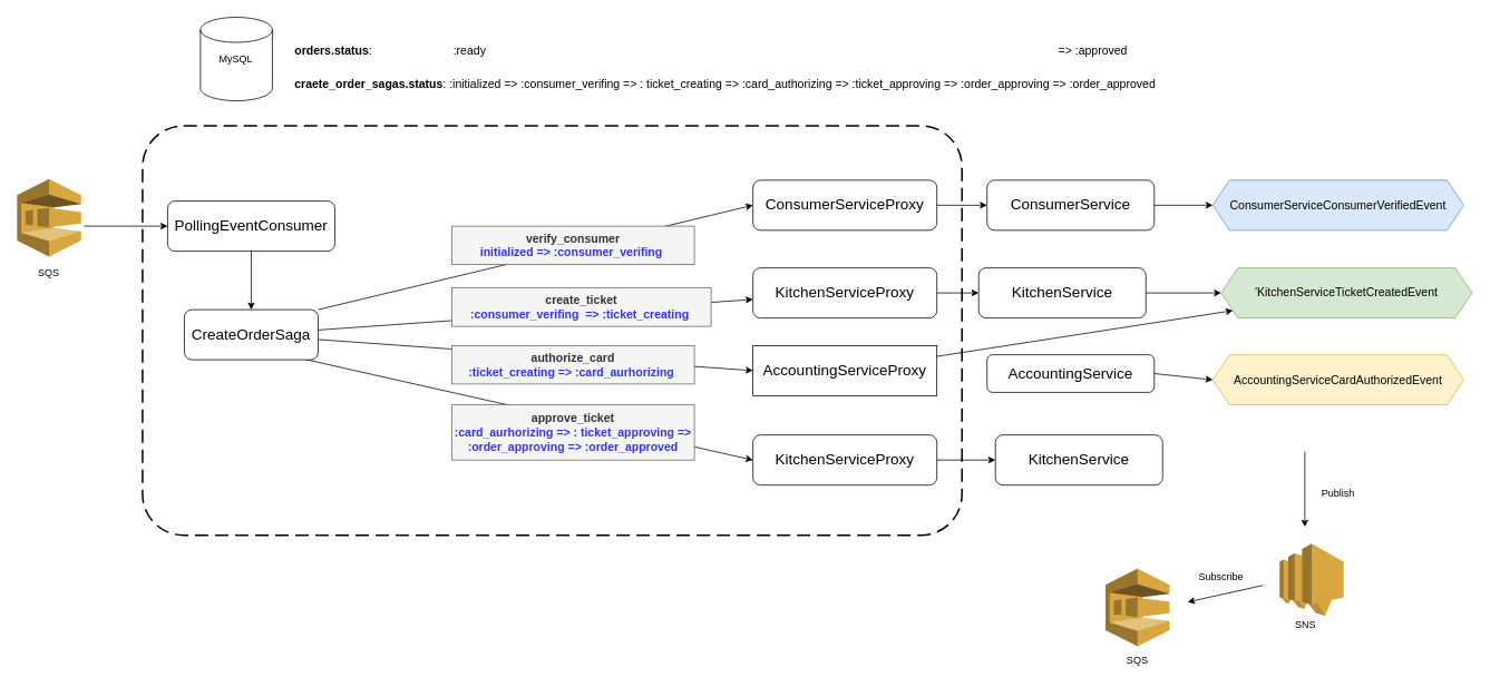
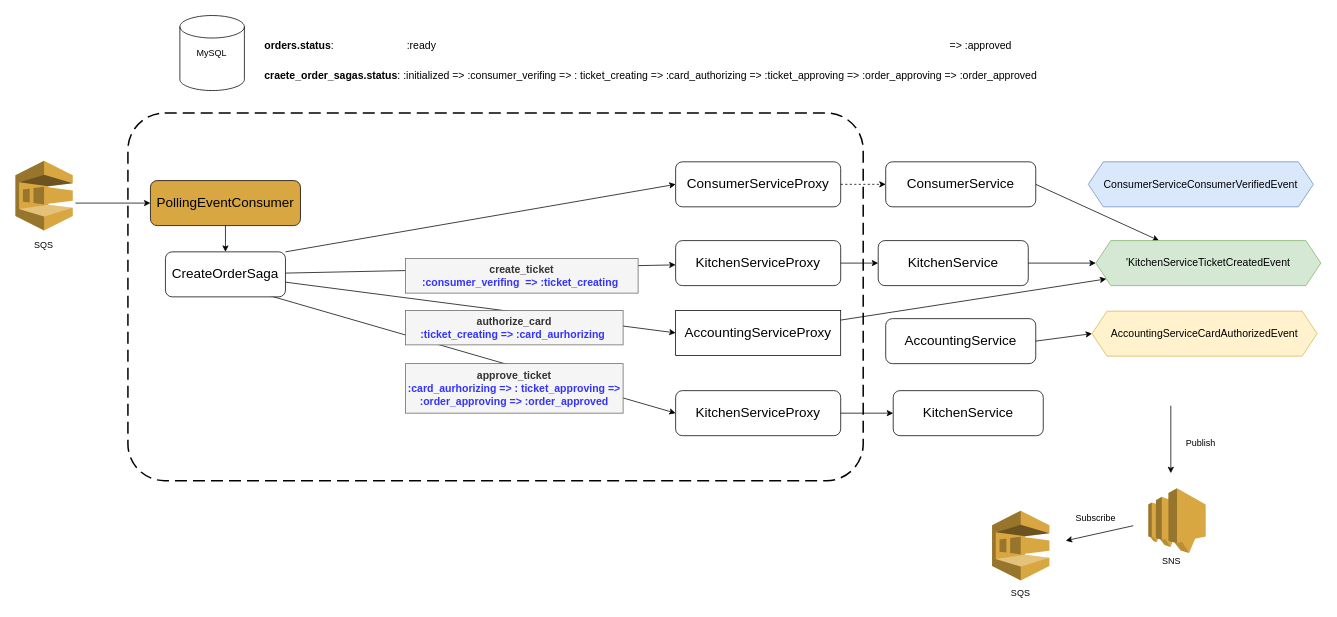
- <mxCell id="9" value="" style="endArrow=classic;html=1;exitX=1;exitY=0.5;exitDx=0;exitDy=0;entryX=0;entryY=0.5;entryDx=0;entryDy=0;" parent="1" source="5" target="8" edge="1"><mxGeometry width="50" height="50" relative="1" as="geometry"><mxPoint x="550" y="110" as="sourcePoint" /><mxPoint x="690" y="-10" as="targetPoint" /></mxGeometry></mxCell>
+ <mxCell id="9" value="" style="endArrow=classic;html=1;exitX=1;exitY=0.5;exitDx=0;exitDy=0;entryX=0;entryY=0.5;entryDx=0;entryDy=0;dashed=1;" parent="1" source="5" target="8" edge="1"><mxGeometry width="50" height="50" relative="1" as="geometry"><mxPoint x="550" y="110" as="sourcePoint" /><mxPoint x="690" y="-10" as="targetPoint" /></mxGeometry></mxCell>
- <mxCell id="16" value="" style="endArrow=classic;html=1;exitX=1;exitY=0.5;exitDx=0;exitDy=0;entryX=0;entryY=0.5;entryDx=0;entryDy=0;" edge="1" parent="1" source="8" target="15"><mxGeometry width="50" height="50" relative="1" as="geometry"><mxPoint x="1030" y="170" as="sourcePoint" /><mxPoint x="1080" y="120" as="targetPoint" /></mxGeometry></mxCell>
+ <mxCell id="16" value="" style="endArrow=classic;html=1;exitX=1;exitY=0.5;exitDx=0;exitDy=0;" edge="1" parent="1" source="8" target="22"><mxGeometry width="50" height="50" relative="1" as="geometry"><mxPoint x="1030" y="170" as="sourcePoint" /><mxPoint x="1080" y="120" as="targetPoint" /></mxGeometry></mxCell>
- <mxCell id="41" value="&lt;span style=&quot;font-size: 18px&quot;&gt;PollingEventConsumer&lt;/span&gt;" style="rounded=1;whiteSpace=wrap;html=1;" vertex="1" parent="1"><mxGeometry x="200" y="240" width="200" height="60" as="geometry" /></mxCell>
+ <mxCell id="41" value="&lt;span style=&quot;font-size: 18px&quot;&gt;PollingEventConsumer&lt;/span&gt;" style="rounded=1;whiteSpace=wrap;html=1;fillColor=#d9a741;" vertex="1" parent="1"><mxGeometry x="200" y="240" width="200" height="60" as="geometry" /></mxCell>
- <mxCell id="7" value="&lt;font&gt;&lt;b style=&quot;font-size: 14px&quot;&gt;verify_consumer&lt;/b&gt;&lt;br&gt;&lt;font color=&quot;#3333ff&quot;&gt;&lt;span style=&quot;font-size: 14px&quot;&gt;&lt;b&gt;initialized =&amp;gt; :consumer_verifing&lt;/b&gt;&lt;/span&gt;&lt;b style=&quot;font-size: 14px&quot;&gt;&amp;nbsp;&lt;/b&gt;&lt;/font&gt;&lt;/font&gt;" style="text;html=1;align=center;verticalAlign=middle;whiteSpace=wrap;rounded=0;fontColor=#333333;fillColor=#f5f5f5;strokeColor=#666666;" parent="1" vertex="1"><mxGeometry x="540" y="270" width="290" height="46" as="geometry" /></mxCell>
- <mxCell id="4" value="&lt;font style=&quot;font-size: 18px&quot;&gt;CreateOrderSaga&lt;/font&gt;" style="rounded=1;whiteSpace=wrap;html=1;" parent="1" vertex="1"><mxGeometry x="220" y="370" width="160" height="60" as="geometry" /></mxCell>
+ <mxCell id="4" value="&lt;font style=&quot;font-size: 18px&quot;&gt;CreateOrderSaga&lt;/font&gt;" style="rounded=1;whiteSpace=wrap;html=1;" parent="1" vertex="1"><mxGeometry x="220" y="335" width="160" height="60" as="geometry" /></mxCell>
- <mxCell id="28" value="&lt;span style=&quot;font-size: 18px&quot;&gt;AccountingService&lt;/span&gt;" style="rounded=1;whiteSpace=wrap;html=1;" vertex="1" parent="1"><mxGeometry x="1180" y="424" width="200" height="45" as="geometry" /></mxCell>
+ <mxCell id="28" value="&lt;span style=&quot;font-size: 18px&quot;&gt;AccountingService&lt;/span&gt;" style="rounded=1;whiteSpace=wrap;html=1;" vertex="1" parent="1"><mxGeometry x="1180" y="424" width="200" height="60" as="geometry" /></mxCell>
- <mxCell id="30" value="&lt;font style=&quot;font-size: 14px&quot;&gt;AccountingServiceCardAuthorizedEvent&lt;/font&gt;" style="shape=hexagon;perimeter=hexagonPerimeter2;whiteSpace=wrap;html=1;fixedSize=1;fillColor=#fff2cc;strokeColor=#d6b656;" vertex="1" parent="1"><mxGeometry x="1450" y="424" width="300" height="60" as="geometry" /></mxCell>
+ <mxCell id="30" value="&lt;font style=&quot;font-size: 14px&quot;&gt;AccountingServiceCardAuthorizedEvent&lt;/font&gt;" style="shape=hexagon;perimeter=hexagonPerimeter2;whiteSpace=wrap;html=1;fixedSize=1;fillColor=#fff2cc;strokeColor=#d6b656;" vertex="1" parent="1"><mxGeometry x="1455" y="414" width="300" height="60" as="geometry" /></mxCell>
